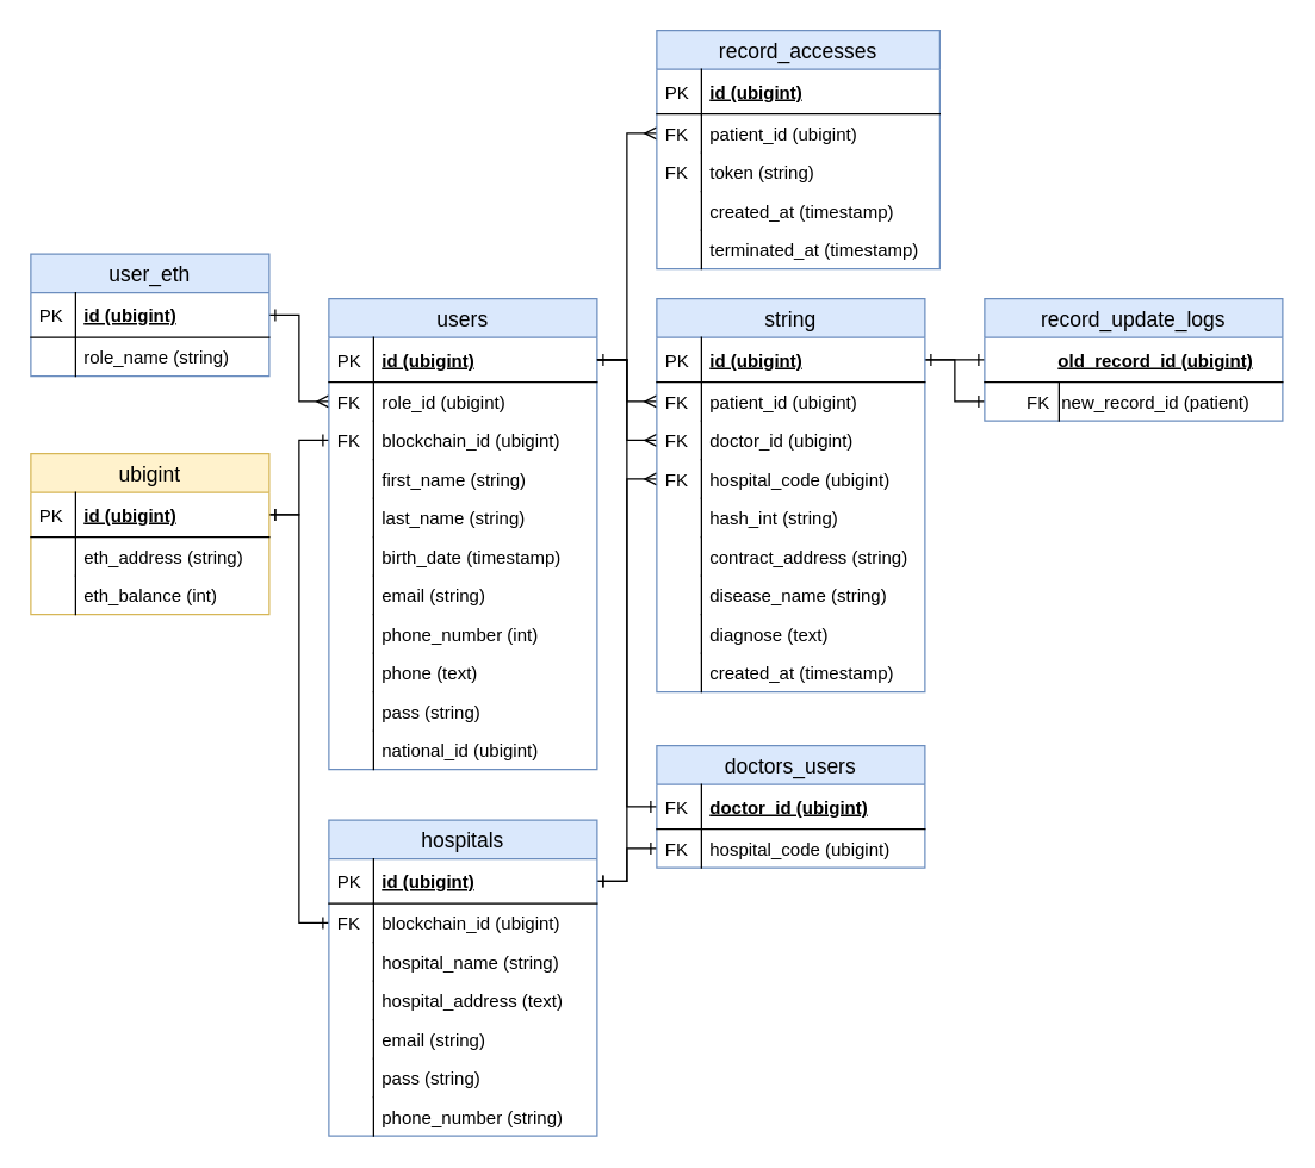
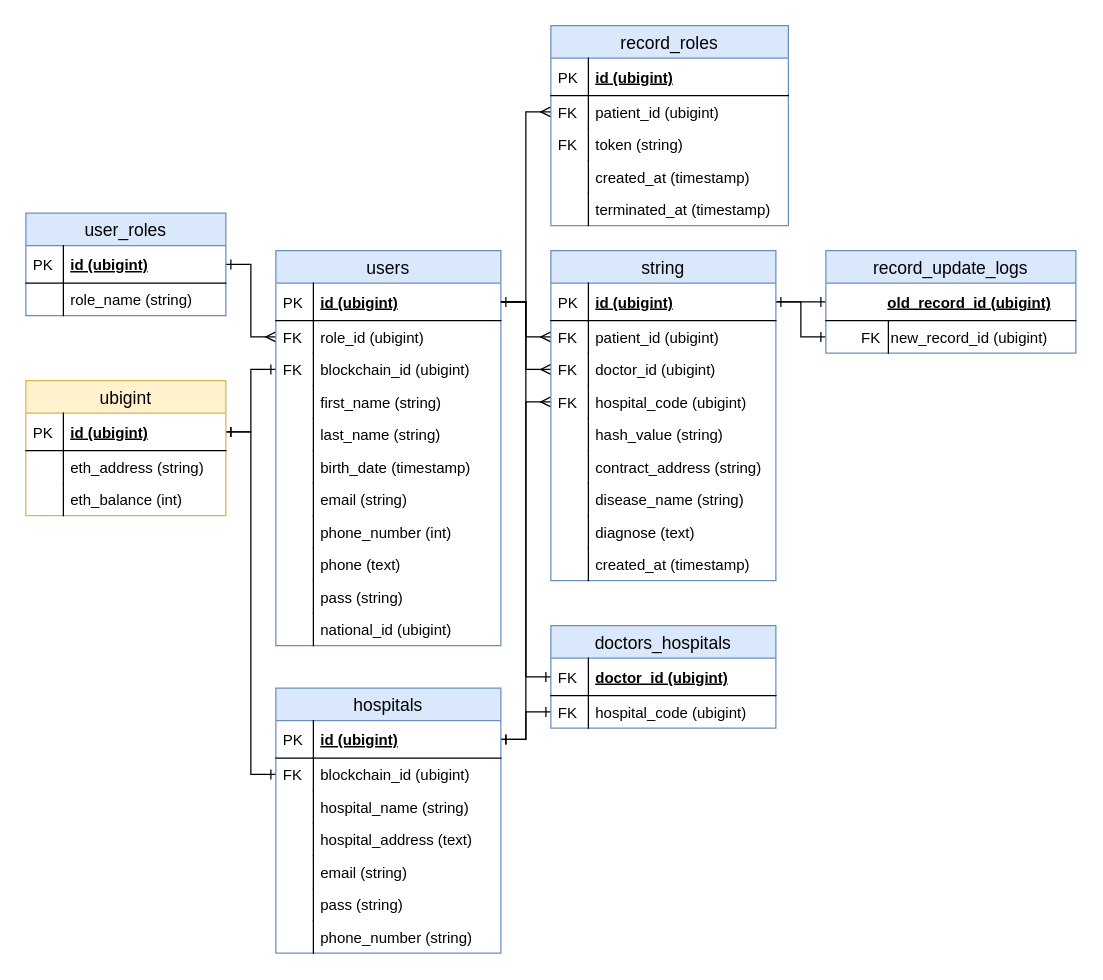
- <mxCell id="65" value="record_accesses" style="swimlane;fontStyle=0;childLayout=stackLayout;horizontal=1;startSize=26;horizontalStack=0;resizeParent=1;resizeParentMax=0;resizeLast=0;collapsible=1;marginBottom=0;align=center;fontSize=14;fillColor=#dae8fc;strokeColor=#6c8ebf;" parent="1" vertex="1"><mxGeometry x="440" y="20" width="190" height="160" as="geometry" /></mxCell>
+ <mxCell id="65" value="record_roles" style="swimlane;fontStyle=0;childLayout=stackLayout;horizontal=1;startSize=26;horizontalStack=0;resizeParent=1;resizeParentMax=0;resizeLast=0;collapsible=1;marginBottom=0;align=center;fontSize=14;fillColor=#dae8fc;strokeColor=#6c8ebf;" parent="1" vertex="1"><mxGeometry x="440" y="20" width="190" height="160" as="geometry" /></mxCell>
- <mxCell id="10" value="user_eth" style="swimlane;fontStyle=0;childLayout=stackLayout;horizontal=1;startSize=26;horizontalStack=0;resizeParent=1;resizeParentMax=0;resizeLast=0;collapsible=1;marginBottom=0;align=center;fontSize=14;fillColor=#dae8fc;strokeColor=#6c8ebf;" parent="1" vertex="1"><mxGeometry x="20" y="170" width="160" height="82" as="geometry" /></mxCell>
+ <mxCell id="10" value="user_roles" style="swimlane;fontStyle=0;childLayout=stackLayout;horizontal=1;startSize=26;horizontalStack=0;resizeParent=1;resizeParentMax=0;resizeLast=0;collapsible=1;marginBottom=0;align=center;fontSize=14;fillColor=#dae8fc;strokeColor=#6c8ebf;" parent="1" vertex="1"><mxGeometry x="20" y="170" width="160" height="82" as="geometry" /></mxCell>
- <mxCell id="100" value="new_record_id (patient)" style="shape=partialRectangle;top=0;left=0;right=0;bottom=0;align=center;verticalAlign=top;fillColor=none;spacingLeft=34;spacingRight=4;overflow=hidden;rotatable=0;points=[[0,0.5],[1,0.5]];portConstraint=eastwest;dropTarget=0;fontSize=12;" parent="98" vertex="1"><mxGeometry y="56" width="200" height="26" as="geometry" /></mxCell>
+ <mxCell id="100" value="new_record_id (ubigint)" style="shape=partialRectangle;top=0;left=0;right=0;bottom=0;align=center;verticalAlign=top;fillColor=none;spacingLeft=34;spacingRight=4;overflow=hidden;rotatable=0;points=[[0,0.5],[1,0.5]];portConstraint=eastwest;dropTarget=0;fontSize=12;" parent="98" vertex="1"><mxGeometry y="56" width="200" height="26" as="geometry" /></mxCell>
- <mxCell id="55" value="hash_int (string)" style="shape=partialRectangle;top=0;left=0;right=0;bottom=0;align=left;verticalAlign=top;fillColor=none;spacingLeft=34;spacingRight=4;overflow=hidden;rotatable=0;points=[[0,0.5],[1,0.5]];portConstraint=eastwest;dropTarget=0;fontSize=12;" parent="46" vertex="1"><mxGeometry y="134" width="180" height="26" as="geometry" /></mxCell>
+ <mxCell id="55" value="hash_value (string)" style="shape=partialRectangle;top=0;left=0;right=0;bottom=0;align=left;verticalAlign=top;fillColor=none;spacingLeft=34;spacingRight=4;overflow=hidden;rotatable=0;points=[[0,0.5],[1,0.5]];portConstraint=eastwest;dropTarget=0;fontSize=12;" parent="46" vertex="1"><mxGeometry y="134" width="180" height="26" as="geometry" /></mxCell>
- <mxCell id="78" value="doctors_users" style="swimlane;fontStyle=0;childLayout=stackLayout;horizontal=1;startSize=26;horizontalStack=0;resizeParent=1;resizeParentMax=0;resizeLast=0;collapsible=1;marginBottom=0;align=center;fontSize=14;fillColor=#dae8fc;strokeColor=#6c8ebf;" parent="1" vertex="1"><mxGeometry x="440" y="500" width="180" height="82" as="geometry" /></mxCell>
+ <mxCell id="78" value="doctors_hospitals" style="swimlane;fontStyle=0;childLayout=stackLayout;horizontal=1;startSize=26;horizontalStack=0;resizeParent=1;resizeParentMax=0;resizeLast=0;collapsible=1;marginBottom=0;align=center;fontSize=14;fillColor=#dae8fc;strokeColor=#6c8ebf;" parent="1" vertex="1"><mxGeometry x="440" y="500" width="180" height="82" as="geometry" /></mxCell>
